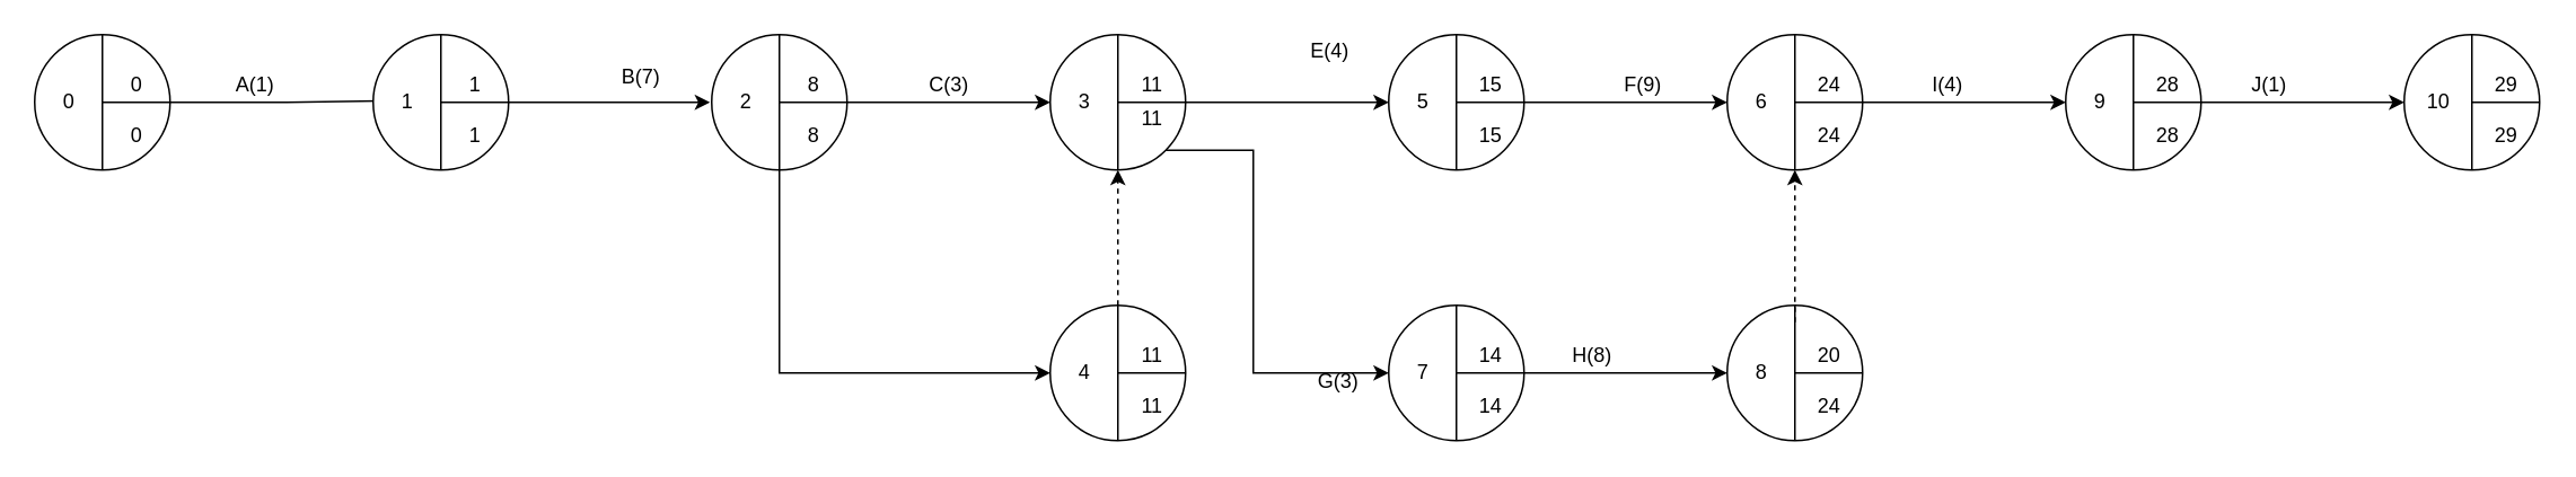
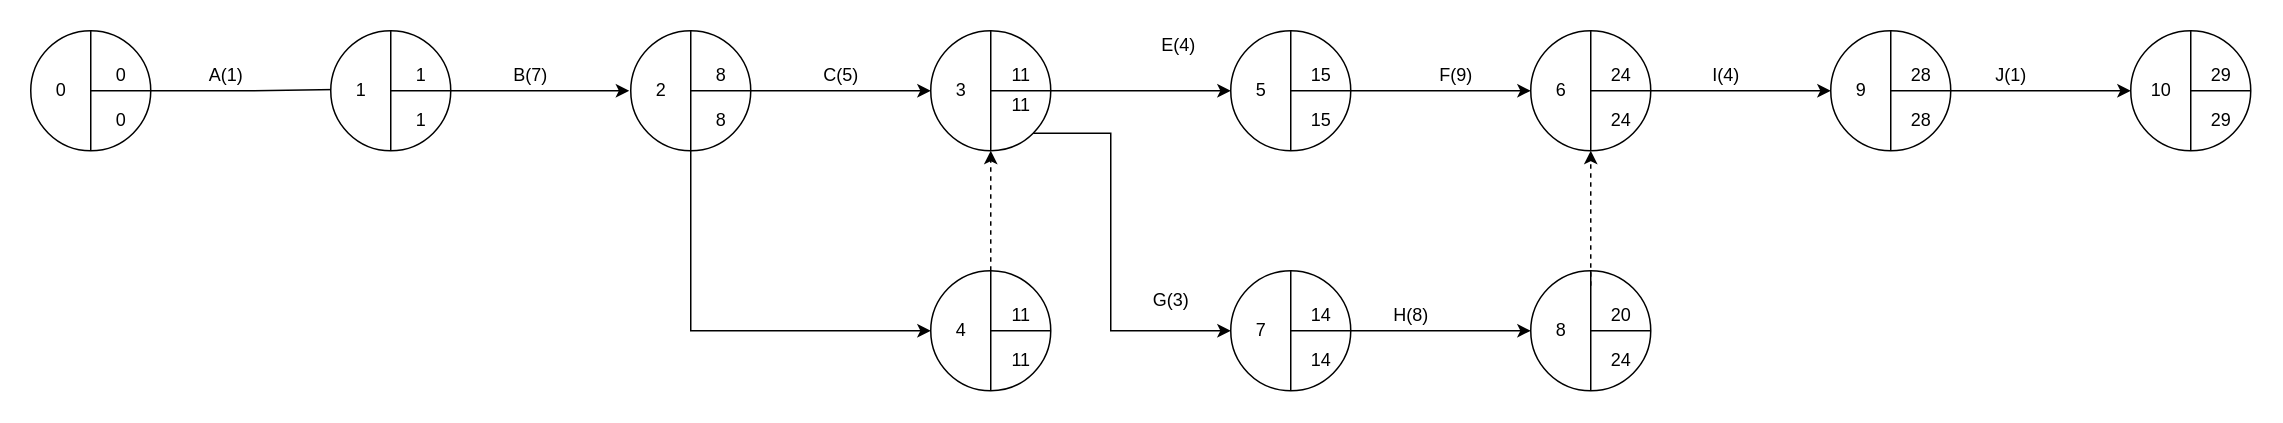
- <mxCell id="25" value="B(7)" style="text;html=1;align=center;verticalAlign=middle;resizable=0;points=[];autosize=1;strokeColor=none;" vertex="1" parent="1"><mxGeometry x="358" y="35" width="40" height="20" as="geometry" /></mxCell>
+ <mxCell id="25" value="B(7)" style="text;html=1;align=center;verticalAlign=middle;resizable=0;points=[];autosize=1;strokeColor=none;" vertex="1" parent="1"><mxGeometry x="333" y="40" width="40" height="20" as="geometry" /></mxCell>
- <mxCell id="40" value="C(3)" style="text;html=1;align=center;verticalAlign=middle;resizable=0;points=[];autosize=1;strokeColor=none;" vertex="1" parent="1"><mxGeometry x="540" y="40" width="40" height="20" as="geometry" /></mxCell>
+ <mxCell id="40" value="C(5)" style="text;html=1;align=center;verticalAlign=middle;resizable=0;points=[];autosize=1;strokeColor=none;" vertex="1" parent="1"><mxGeometry x="540" y="40" width="40" height="20" as="geometry" /></mxCell>
- <mxCell id="71" value="G(3)" style="text;html=1;align=center;verticalAlign=middle;resizable=0;points=[];autosize=1;strokeColor=none;" vertex="1" parent="1"><mxGeometry x="770" y="215" width="40" height="20" as="geometry" /></mxCell>
+ <mxCell id="71" value="G(3)" style="text;html=1;align=center;verticalAlign=middle;resizable=0;points=[];autosize=1;strokeColor=none;" vertex="1" parent="1"><mxGeometry x="760" y="190" width="40" height="20" as="geometry" /></mxCell>
